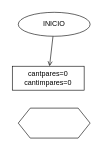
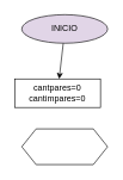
- <mxCell id="3" value="INICIO" style="ellipse;whiteSpace=wrap;html=1;" vertex="1" parent="1"><mxGeometry x="30" y="20" width="120" height="40" as="geometry" /></mxCell>
+ <mxCell id="3" value="INICIO" style="ellipse;whiteSpace=wrap;html=1;fillColor=#e1d5e7;" vertex="1" parent="1"><mxGeometry x="30" y="20" width="120" height="40" as="geometry" /></mxCell>
- <mxCell id="2" value="" style="edgeStyle=none;html=1;endArrow=open;" edge="1" parent="1" source="3" target="4"><mxGeometry relative="1" as="geometry" /></mxCell>
+ <mxCell id="2" value="" style="edgeStyle=none;html=1;" edge="1" parent="1" source="3" target="4"><mxGeometry relative="1" as="geometry" /></mxCell>
